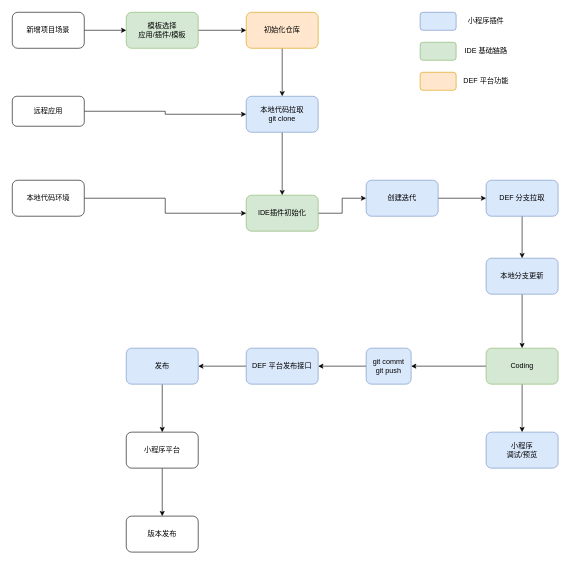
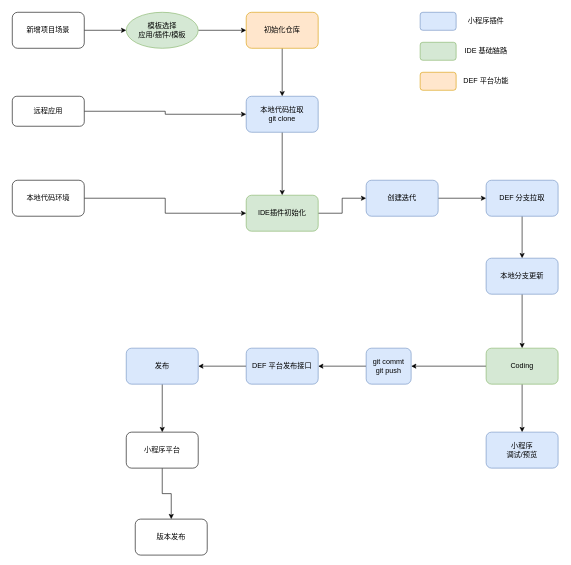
- <mxCell id="5" value="模板选择&lt;br&gt;应用/插件/模板" style="rounded=1;whiteSpace=wrap;html=1;fillColor=#d5e8d4;strokeColor=#82b366;" vertex="1" parent="1"><mxGeometry x="210" y="20" width="120" height="60" as="geometry" /></mxCell>
+ <mxCell id="5" value="模板选择&lt;br&gt;应用/插件/模板" style="ellipse;whiteSpace=wrap;html=1;fillColor=#d5e8d4;strokeColor=#82b366;" vertex="1" parent="1"><mxGeometry x="210" y="20" width="120" height="60" as="geometry" /></mxCell>
- <mxCell id="29" value="版本发布" style="rounded=1;whiteSpace=wrap;html=1;" vertex="1" parent="1"><mxGeometry x="210" y="860" width="120" height="60" as="geometry" /></mxCell>
+ <mxCell id="29" value="版本发布" style="rounded=1;whiteSpace=wrap;html=1;" vertex="1" parent="1"><mxGeometry x="225" y="865" width="120" height="60" as="geometry" /></mxCell>
